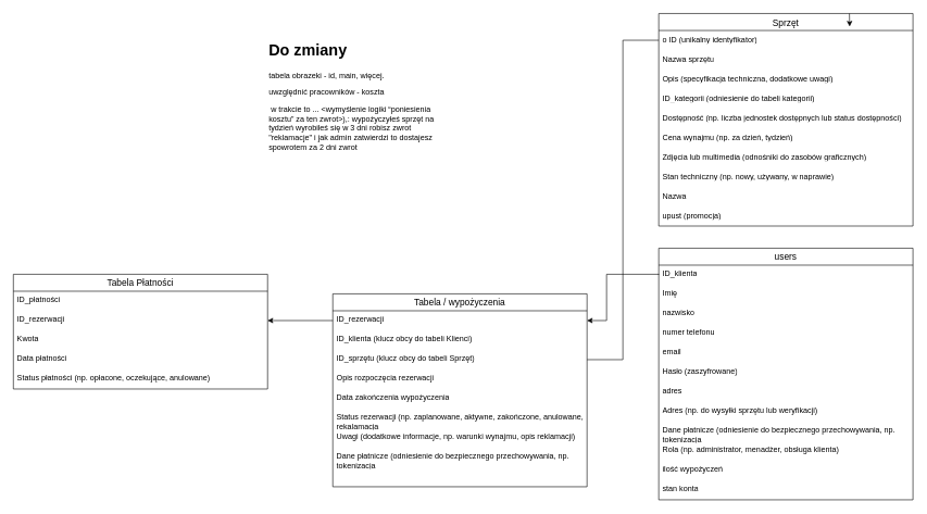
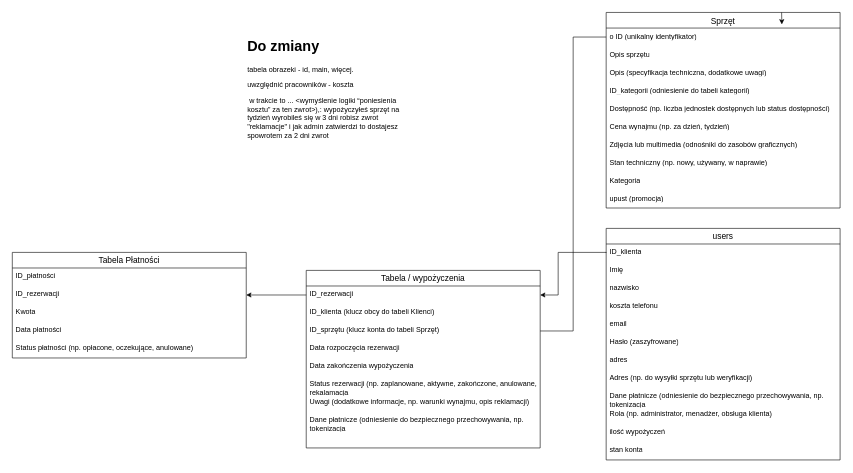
- <mxCell id="4" value="Nazwa sprzętu " style="text;strokeColor=none;fillColor=none;spacingLeft=4;spacingRight=4;overflow=hidden;rotatable=0;points=[[0,0.5],[1,0.5]];portConstraint=eastwest;fontSize=12;whiteSpace=wrap;html=1;" parent="2" vertex="1"><mxGeometry y="56" width="390" height="30" as="geometry" /></mxCell>
+ <mxCell id="4" value="Opis sprzętu " style="text;strokeColor=none;fillColor=none;spacingLeft=4;spacingRight=4;overflow=hidden;rotatable=0;points=[[0,0.5],[1,0.5]];portConstraint=eastwest;fontSize=12;whiteSpace=wrap;html=1;" parent="2" vertex="1"><mxGeometry y="56" width="390" height="30" as="geometry" /></mxCell>
- <mxCell id="11" value="Nazwa&lt;div&gt;&lt;br&gt;&lt;/div&gt;" style="text;strokeColor=none;fillColor=none;spacingLeft=4;spacingRight=4;overflow=hidden;rotatable=0;points=[[0,0.5],[1,0.5]];portConstraint=eastwest;fontSize=12;whiteSpace=wrap;html=1;" parent="2" vertex="1"><mxGeometry y="266" width="390" height="30" as="geometry" /></mxCell>
+ <mxCell id="11" value="Kategoria&lt;div&gt;&lt;br&gt;&lt;/div&gt;" style="text;strokeColor=none;fillColor=none;spacingLeft=4;spacingRight=4;overflow=hidden;rotatable=0;points=[[0,0.5],[1,0.5]];portConstraint=eastwest;fontSize=12;whiteSpace=wrap;html=1;" parent="2" vertex="1"><mxGeometry y="266" width="390" height="30" as="geometry" /></mxCell>
- <mxCell id="17" value="numer telefonu" style="text;strokeColor=none;fillColor=none;spacingLeft=4;spacingRight=4;overflow=hidden;rotatable=0;points=[[0,0.5],[1,0.5]];portConstraint=eastwest;fontSize=12;whiteSpace=wrap;html=1;" parent="13" vertex="1"><mxGeometry y="116" width="390" height="30" as="geometry" /></mxCell>
+ <mxCell id="17" value="koszta telefonu" style="text;strokeColor=none;fillColor=none;spacingLeft=4;spacingRight=4;overflow=hidden;rotatable=0;points=[[0,0.5],[1,0.5]];portConstraint=eastwest;fontSize=12;whiteSpace=wrap;html=1;" parent="13" vertex="1"><mxGeometry y="116" width="390" height="30" as="geometry" /></mxCell>
- <mxCell id="29" value="ID_sprzętu (klucz obcy do tabeli Sprzęt) " style="text;strokeColor=none;fillColor=none;spacingLeft=4;spacingRight=4;overflow=hidden;rotatable=0;points=[[0,0.5],[1,0.5]];portConstraint=eastwest;fontSize=12;whiteSpace=wrap;html=1;" parent="26" vertex="1"><mxGeometry y="86" width="390" height="30" as="geometry" /></mxCell>
+ <mxCell id="29" value="ID_sprzętu (klucz konta do tabeli Sprzęt) " style="text;strokeColor=none;fillColor=none;spacingLeft=4;spacingRight=4;overflow=hidden;rotatable=0;points=[[0,0.5],[1,0.5]];portConstraint=eastwest;fontSize=12;whiteSpace=wrap;html=1;" parent="26" vertex="1"><mxGeometry y="86" width="390" height="30" as="geometry" /></mxCell>
- <mxCell id="30" value="Opis rozpoczęcia rezerwacji " style="text;strokeColor=none;fillColor=none;spacingLeft=4;spacingRight=4;overflow=hidden;rotatable=0;points=[[0,0.5],[1,0.5]];portConstraint=eastwest;fontSize=12;whiteSpace=wrap;html=1;" parent="26" vertex="1"><mxGeometry y="116" width="390" height="30" as="geometry" /></mxCell>
+ <mxCell id="30" value="Data rozpoczęcia rezerwacji " style="text;strokeColor=none;fillColor=none;spacingLeft=4;spacingRight=4;overflow=hidden;rotatable=0;points=[[0,0.5],[1,0.5]];portConstraint=eastwest;fontSize=12;whiteSpace=wrap;html=1;" parent="26" vertex="1"><mxGeometry y="116" width="390" height="30" as="geometry" /></mxCell>
